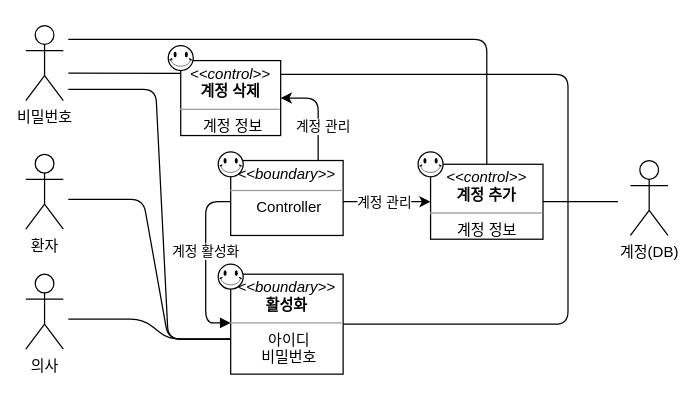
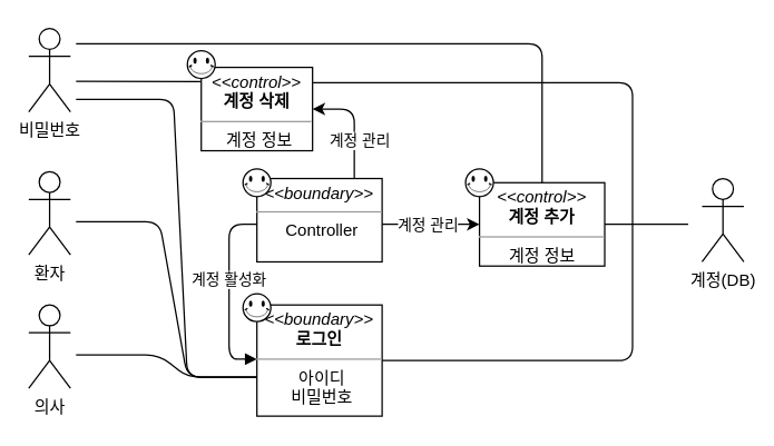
- <mxCell id="7" value="&lt;p style=&quot;margin: 0px ; margin-top: 4px ; text-align: center&quot;&gt;&lt;i&gt;&amp;lt;&amp;lt;boundary&amp;gt;&amp;gt;&lt;/i&gt;&lt;br&gt;&lt;b&gt;활성화&lt;/b&gt;&lt;/p&gt;&lt;hr size=&quot;1&quot;&gt;&lt;p style=&quot;text-align: center ; margin: 0px 0px 0px 4px&quot;&gt;아이디&lt;/p&gt;&lt;p style=&quot;text-align: center ; margin: 0px 0px 0px 4px&quot;&gt;비밀번호&lt;/p&gt;" style="verticalAlign=top;align=left;overflow=fill;fontSize=12;fontFamily=Helvetica;html=1;" parent="1" vertex="1"><mxGeometry x="184" y="219" width="90" height="80" as="geometry" /></mxCell>
+ <mxCell id="7" value="&lt;p style=&quot;margin: 0px ; margin-top: 4px ; text-align: center&quot;&gt;&lt;i&gt;&amp;lt;&amp;lt;boundary&amp;gt;&amp;gt;&lt;/i&gt;&lt;br&gt;&lt;b&gt;로그인&lt;/b&gt;&lt;/p&gt;&lt;hr size=&quot;1&quot;&gt;&lt;p style=&quot;text-align: center ; margin: 0px 0px 0px 4px&quot;&gt;아이디&lt;/p&gt;&lt;p style=&quot;text-align: center ; margin: 0px 0px 0px 4px&quot;&gt;비밀번호&lt;/p&gt;" style="verticalAlign=top;align=left;overflow=fill;fontSize=12;fontFamily=Helvetica;html=1;" parent="1" vertex="1"><mxGeometry x="184" y="219" width="90" height="80" as="geometry" /></mxCell>
